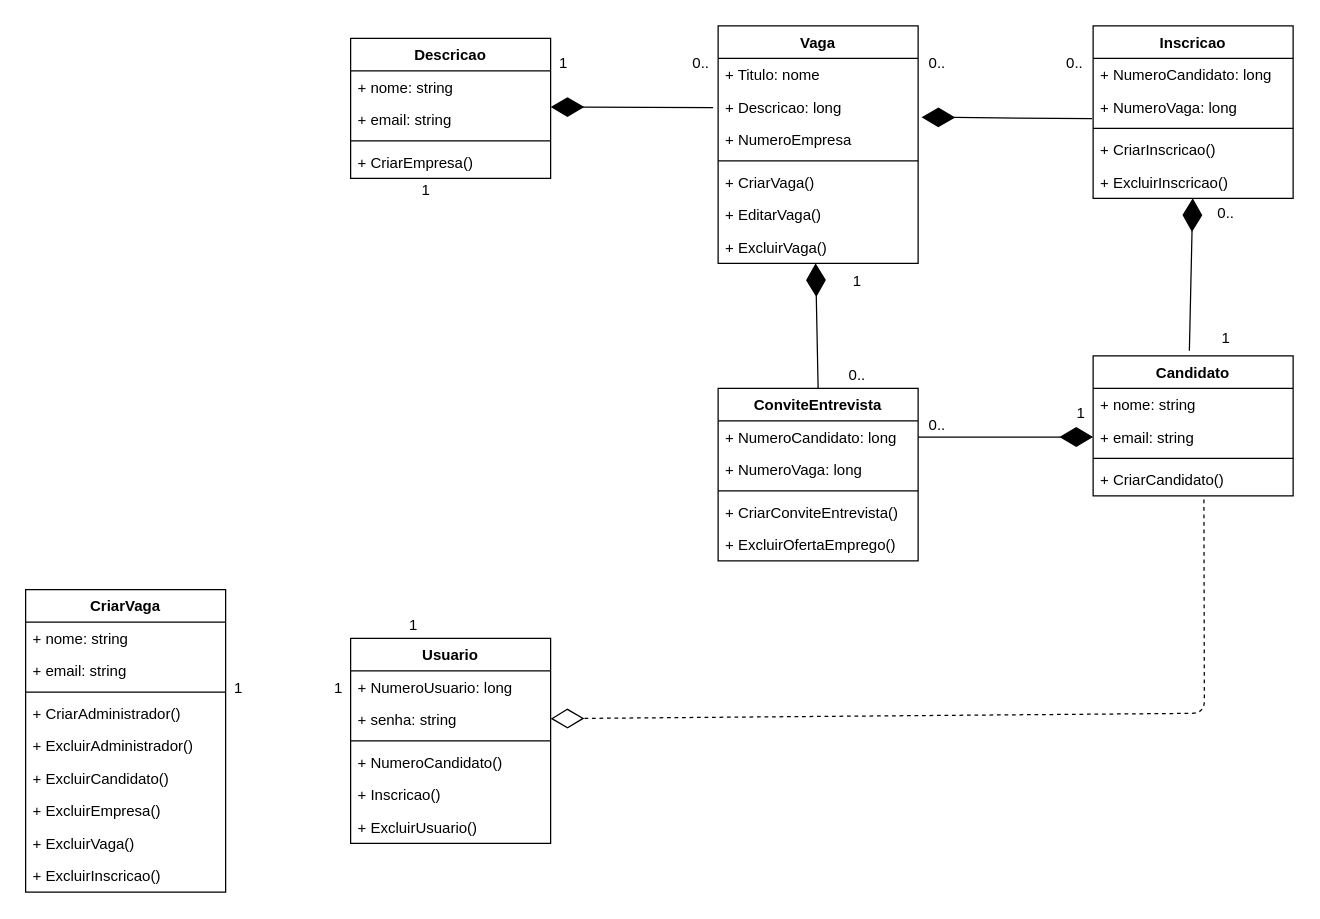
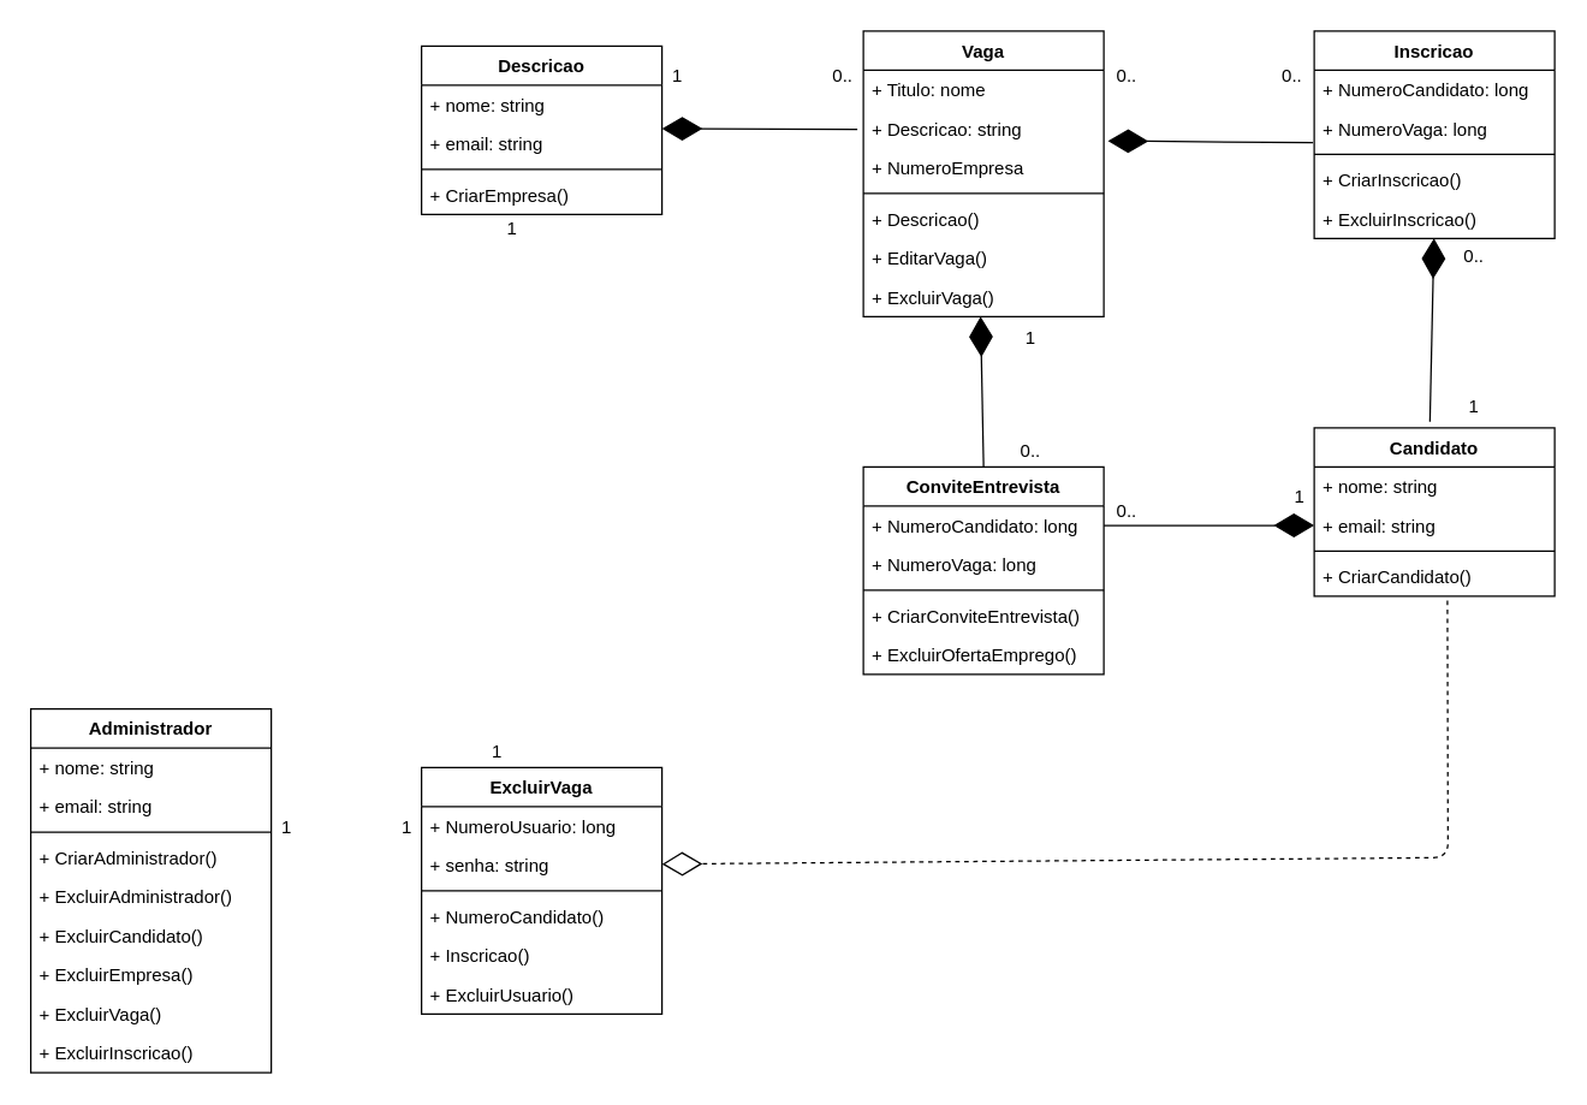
- <mxCell id="4" value="+ Descricao: long&#10;" style="text;strokeColor=none;fillColor=none;align=left;verticalAlign=top;spacingLeft=4;spacingRight=4;overflow=hidden;rotatable=0;points=[[0,0.5],[1,0.5]];portConstraint=eastwest;" parent="2" vertex="1"><mxGeometry y="52" width="160" height="26" as="geometry" /></mxCell>
+ <mxCell id="4" value="+ Descricao: string&#10;" style="text;strokeColor=none;fillColor=none;align=left;verticalAlign=top;spacingLeft=4;spacingRight=4;overflow=hidden;rotatable=0;points=[[0,0.5],[1,0.5]];portConstraint=eastwest;" parent="2" vertex="1"><mxGeometry y="52" width="160" height="26" as="geometry" /></mxCell>
- <mxCell id="7" value="+ CriarVaga()" style="text;strokeColor=none;fillColor=none;align=left;verticalAlign=top;spacingLeft=4;spacingRight=4;overflow=hidden;rotatable=0;points=[[0,0.5],[1,0.5]];portConstraint=eastwest;" parent="2" vertex="1"><mxGeometry y="112" width="160" height="26" as="geometry" /></mxCell>
+ <mxCell id="7" value="+ Descricao()" style="text;strokeColor=none;fillColor=none;align=left;verticalAlign=top;spacingLeft=4;spacingRight=4;overflow=hidden;rotatable=0;points=[[0,0.5],[1,0.5]];portConstraint=eastwest;" parent="2" vertex="1"><mxGeometry y="112" width="160" height="26" as="geometry" /></mxCell>
- <mxCell id="34" value="CriarVaga" style="swimlane;fontStyle=1;align=center;verticalAlign=top;childLayout=stackLayout;horizontal=1;startSize=26;horizontalStack=0;resizeParent=1;resizeParentMax=0;resizeLast=0;collapsible=1;marginBottom=0;" parent="1" vertex="1"><mxGeometry x="20" y="471" width="160" height="242" as="geometry" /></mxCell>
+ <mxCell id="34" value="Administrador" style="swimlane;fontStyle=1;align=center;verticalAlign=top;childLayout=stackLayout;horizontal=1;startSize=26;horizontalStack=0;resizeParent=1;resizeParentMax=0;resizeLast=0;collapsible=1;marginBottom=0;" parent="1" vertex="1"><mxGeometry x="20" y="471" width="160" height="242" as="geometry" /></mxCell>
- <mxCell id="27" value="Usuario" style="swimlane;fontStyle=1;align=center;verticalAlign=top;childLayout=stackLayout;horizontal=1;startSize=26;horizontalStack=0;resizeParent=1;resizeParentMax=0;resizeLast=0;collapsible=1;marginBottom=0;" parent="1" vertex="1"><mxGeometry x="280" y="510" width="160" height="164" as="geometry" /></mxCell>
+ <mxCell id="27" value="ExcluirVaga" style="swimlane;fontStyle=1;align=center;verticalAlign=top;childLayout=stackLayout;horizontal=1;startSize=26;horizontalStack=0;resizeParent=1;resizeParentMax=0;resizeLast=0;collapsible=1;marginBottom=0;" parent="1" vertex="1"><mxGeometry x="280" y="510" width="160" height="164" as="geometry" /></mxCell>
